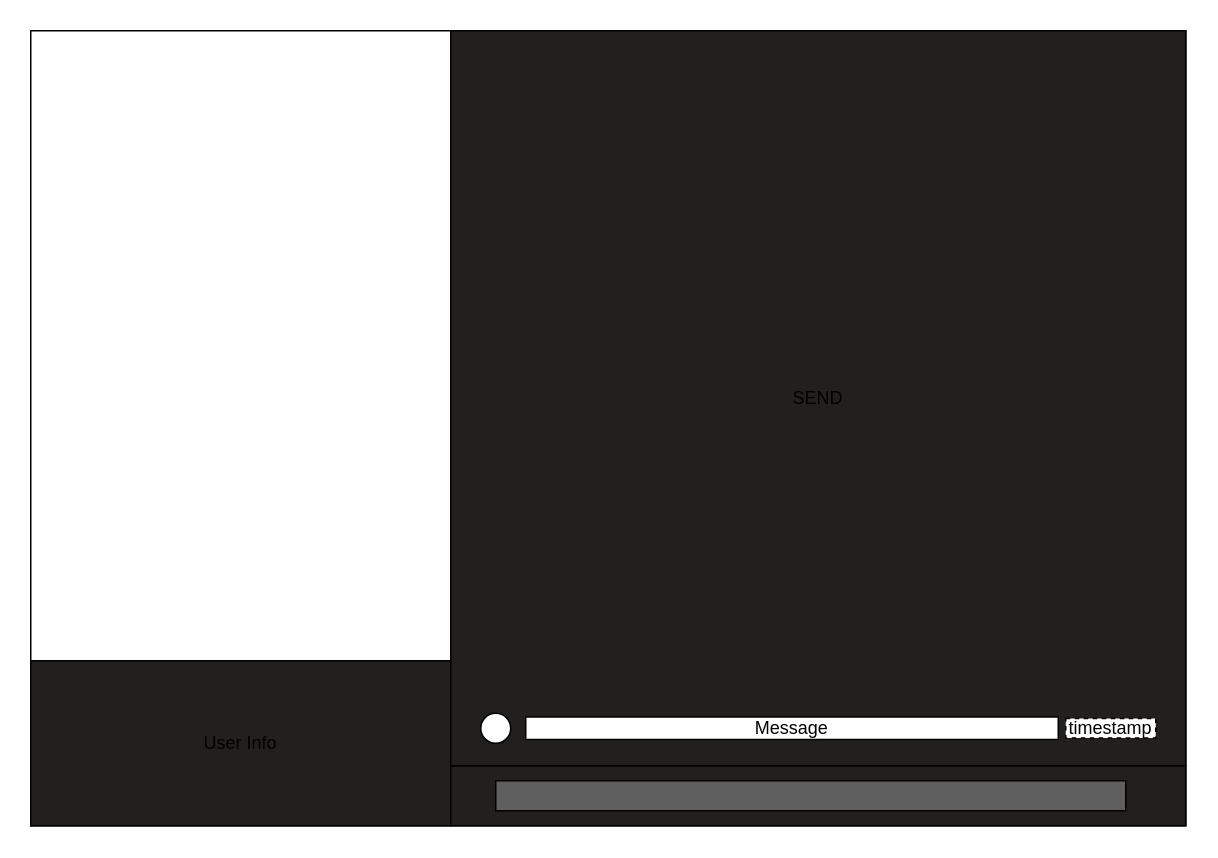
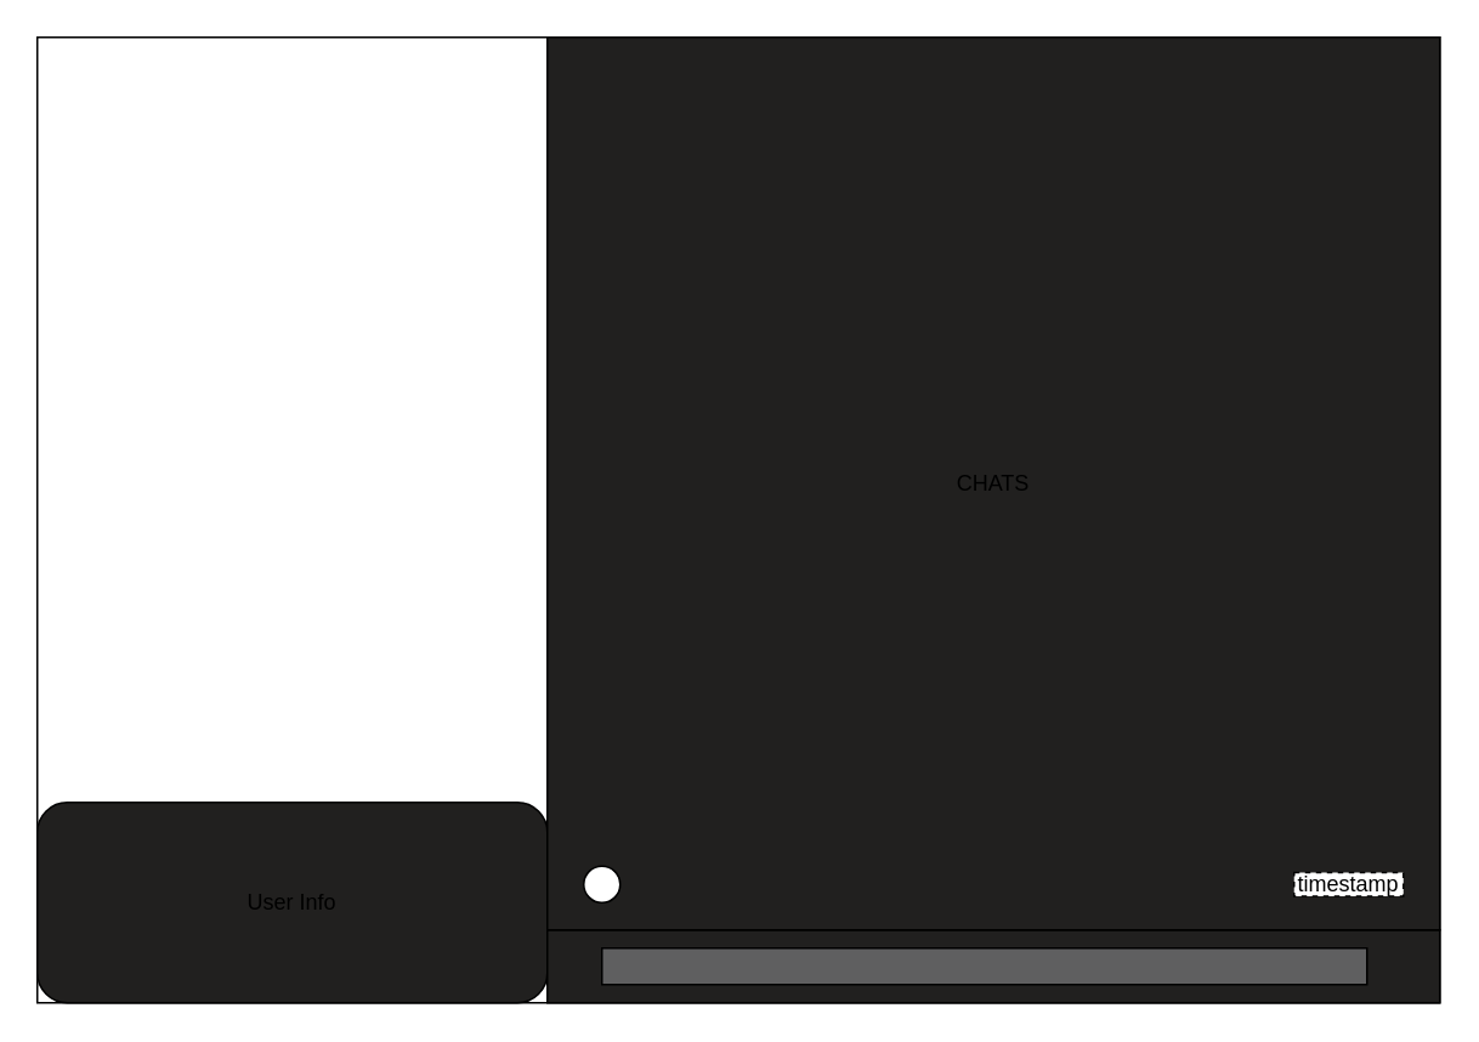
- <mxCell id="5" value="SEND" style="rounded=0;whiteSpace=wrap;html=1;fillColor=#21201F;" parent="1" vertex="1"><mxGeometry x="300" y="20" width="490" height="490" as="geometry" /></mxCell>
+ <mxCell id="5" value="CHATS" style="rounded=0;whiteSpace=wrap;html=1;fillColor=#21201F;" parent="1" vertex="1"><mxGeometry x="300" y="20" width="490" height="490" as="geometry" /></mxCell>
- <mxCell id="7" value="Message" style="rounded=0;whiteSpace=wrap;html=1;" parent="1" vertex="1"><mxGeometry x="350" y="477.5" width="355" height="15" as="geometry" /></mxCell>
- <mxCell id="3" value="User Info" style="rounded=0;whiteSpace=wrap;html=1;fillColor=#21201F;" parent="1" vertex="1"><mxGeometry x="20" y="440" width="280" height="110" as="geometry" /></mxCell>
+ <mxCell id="3" value="User Info" style="whiteSpace=wrap;html=1;fillColor=#21201F;rounded=1;" parent="1" vertex="1"><mxGeometry x="20" y="440" width="280" height="110" as="geometry" /></mxCell>
